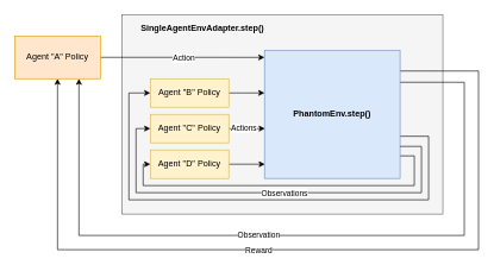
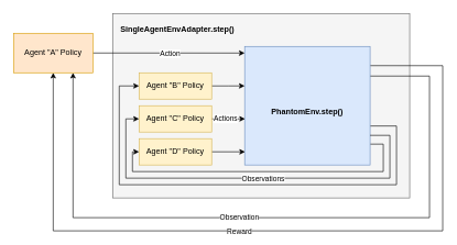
- <mxCell id="7" value="SingleAgentEnvAdapter.step()" style="text;html=1;strokeColor=none;fillColor=none;align=left;verticalAlign=middle;whiteSpace=wrap;rounded=0;fontStyle=1" vertex="1" parent="1"><mxGeometry x="195" y="25" width="170" height="30" as="geometry" /></mxCell>
+ <mxCell id="7" value="SingleAgentEnvAdapter.step()" style="text;html=1;strokeColor=none;fillColor=none;align=left;verticalAlign=middle;whiteSpace=wrap;rounded=0;fontStyle=1" vertex="1" parent="1"><mxGeometry x="180" y="30" width="170" height="30" as="geometry" /></mxCell>
- <mxCell id="6" value="PhantomEnv.step()" style="text;html=1;strokeColor=none;fillColor=none;align=center;verticalAlign=middle;whiteSpace=wrap;rounded=0;fontStyle=1" vertex="1" parent="1"><mxGeometry x="380" y="145" width="170" height="30" as="geometry" /></mxCell>
+ <mxCell id="6" value="PhantomEnv.step()" style="text;html=1;strokeColor=none;fillColor=none;align=center;verticalAlign=middle;whiteSpace=wrap;rounded=0;fontStyle=1" vertex="1" parent="1"><mxGeometry x="380" y="155" width="170" height="30" as="geometry" /></mxCell>
